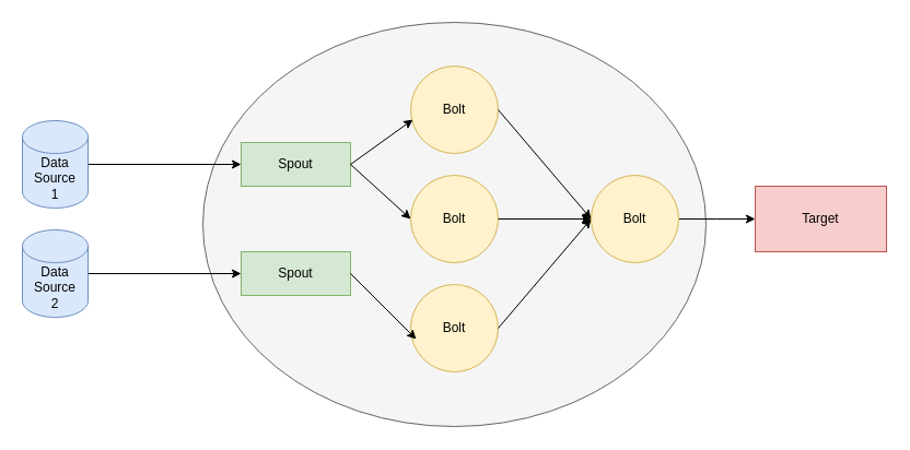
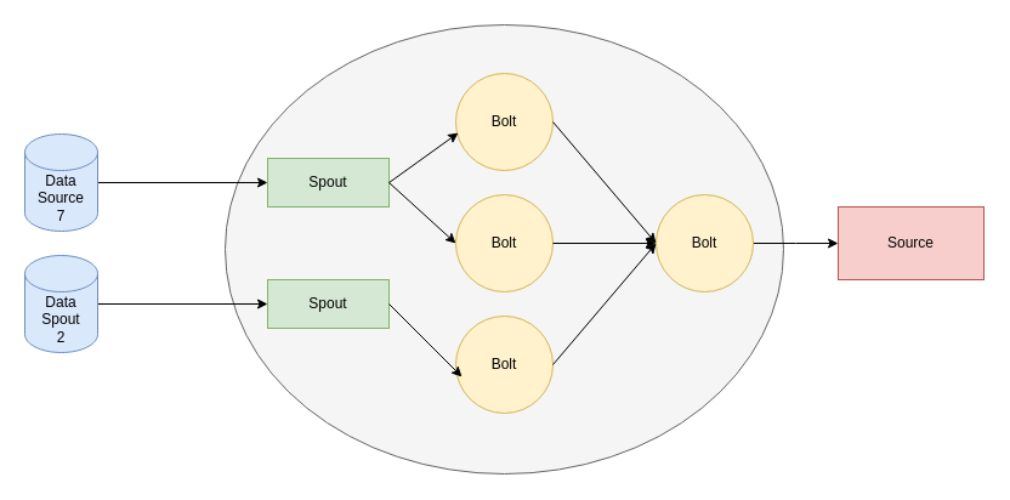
- <mxCell id="17" value="Data Source&lt;br&gt;1" style="shape=cylinder3;whiteSpace=wrap;html=1;boundedLbl=1;backgroundOutline=1;size=15;fillColor=#dae8fc;strokeColor=#6c8ebf;" vertex="1" parent="1"><mxGeometry x="20" y="110" width="60" height="80" as="geometry" /></mxCell>
+ <mxCell id="17" value="Data Source&lt;br&gt;7" style="shape=cylinder3;whiteSpace=wrap;html=1;boundedLbl=1;backgroundOutline=1;size=15;fillColor=#dae8fc;strokeColor=#6c8ebf;" vertex="1" parent="1"><mxGeometry x="20" y="110" width="60" height="80" as="geometry" /></mxCell>
- <mxCell id="20" value="Target" style="rounded=0;whiteSpace=wrap;html=1;fillColor=#f8cecc;strokeColor=#b85450;" vertex="1" parent="1"><mxGeometry x="690" y="170" width="120" height="60" as="geometry" /></mxCell>
+ <mxCell id="20" value="Source" style="rounded=0;whiteSpace=wrap;html=1;fillColor=#f8cecc;strokeColor=#b85450;" vertex="1" parent="1"><mxGeometry x="690" y="170" width="120" height="60" as="geometry" /></mxCell>
- <mxCell id="19" value="Data Source&lt;br&gt;2" style="shape=cylinder3;whiteSpace=wrap;html=1;boundedLbl=1;backgroundOutline=1;size=15;fillColor=#dae8fc;strokeColor=#6c8ebf;" vertex="1" parent="1"><mxGeometry x="20" y="210" width="60" height="80" as="geometry" /></mxCell>
+ <mxCell id="19" value="Data Spout&lt;br&gt;2" style="shape=cylinder3;whiteSpace=wrap;html=1;boundedLbl=1;backgroundOutline=1;size=15;fillColor=#dae8fc;strokeColor=#6c8ebf;" vertex="1" parent="1"><mxGeometry x="20" y="210" width="60" height="80" as="geometry" /></mxCell>
